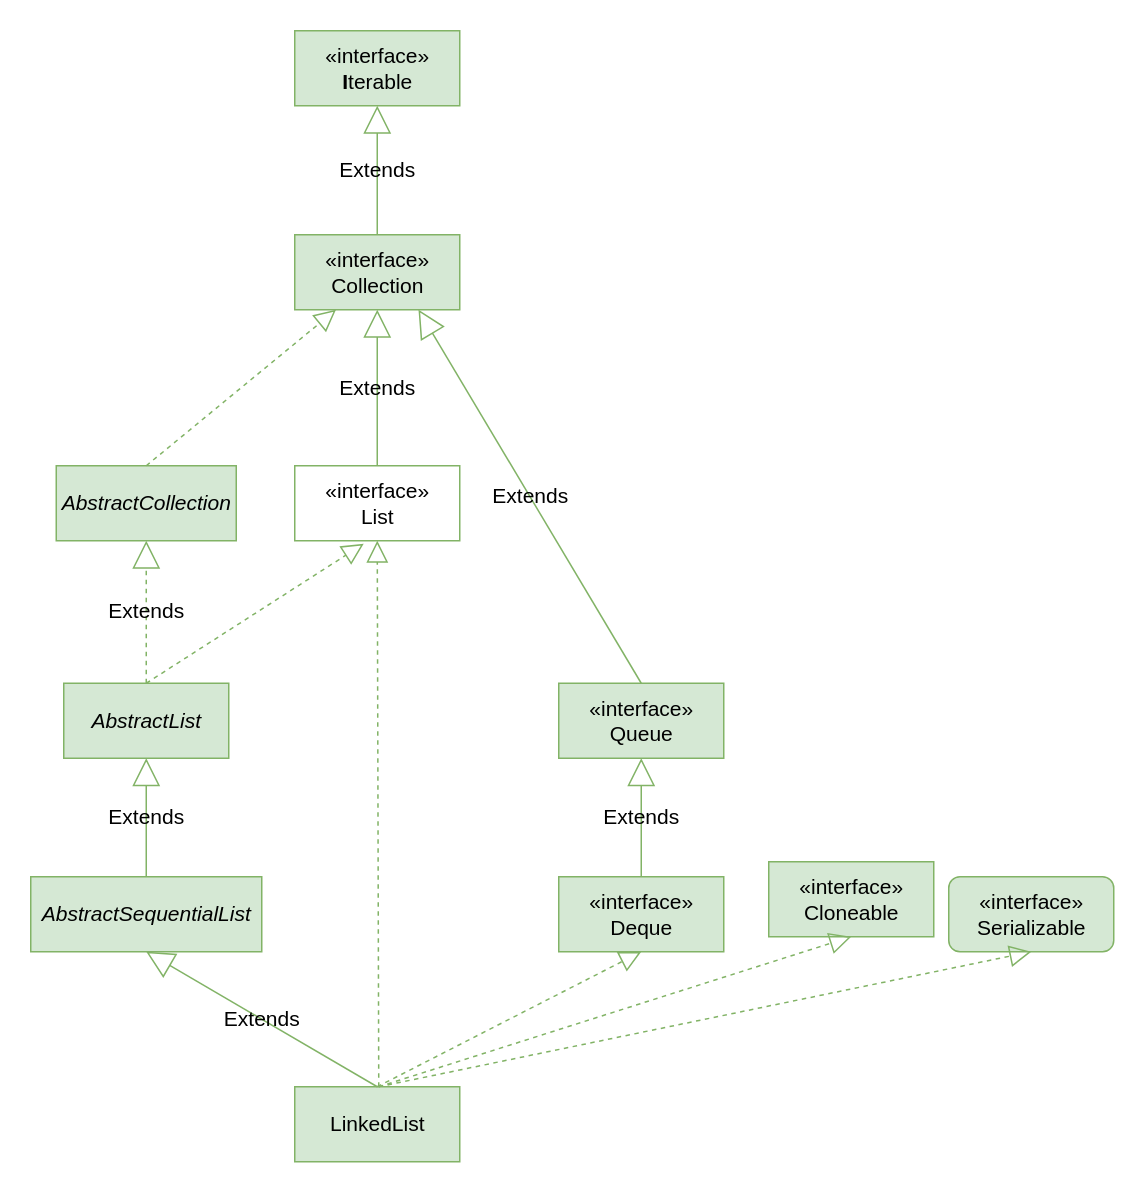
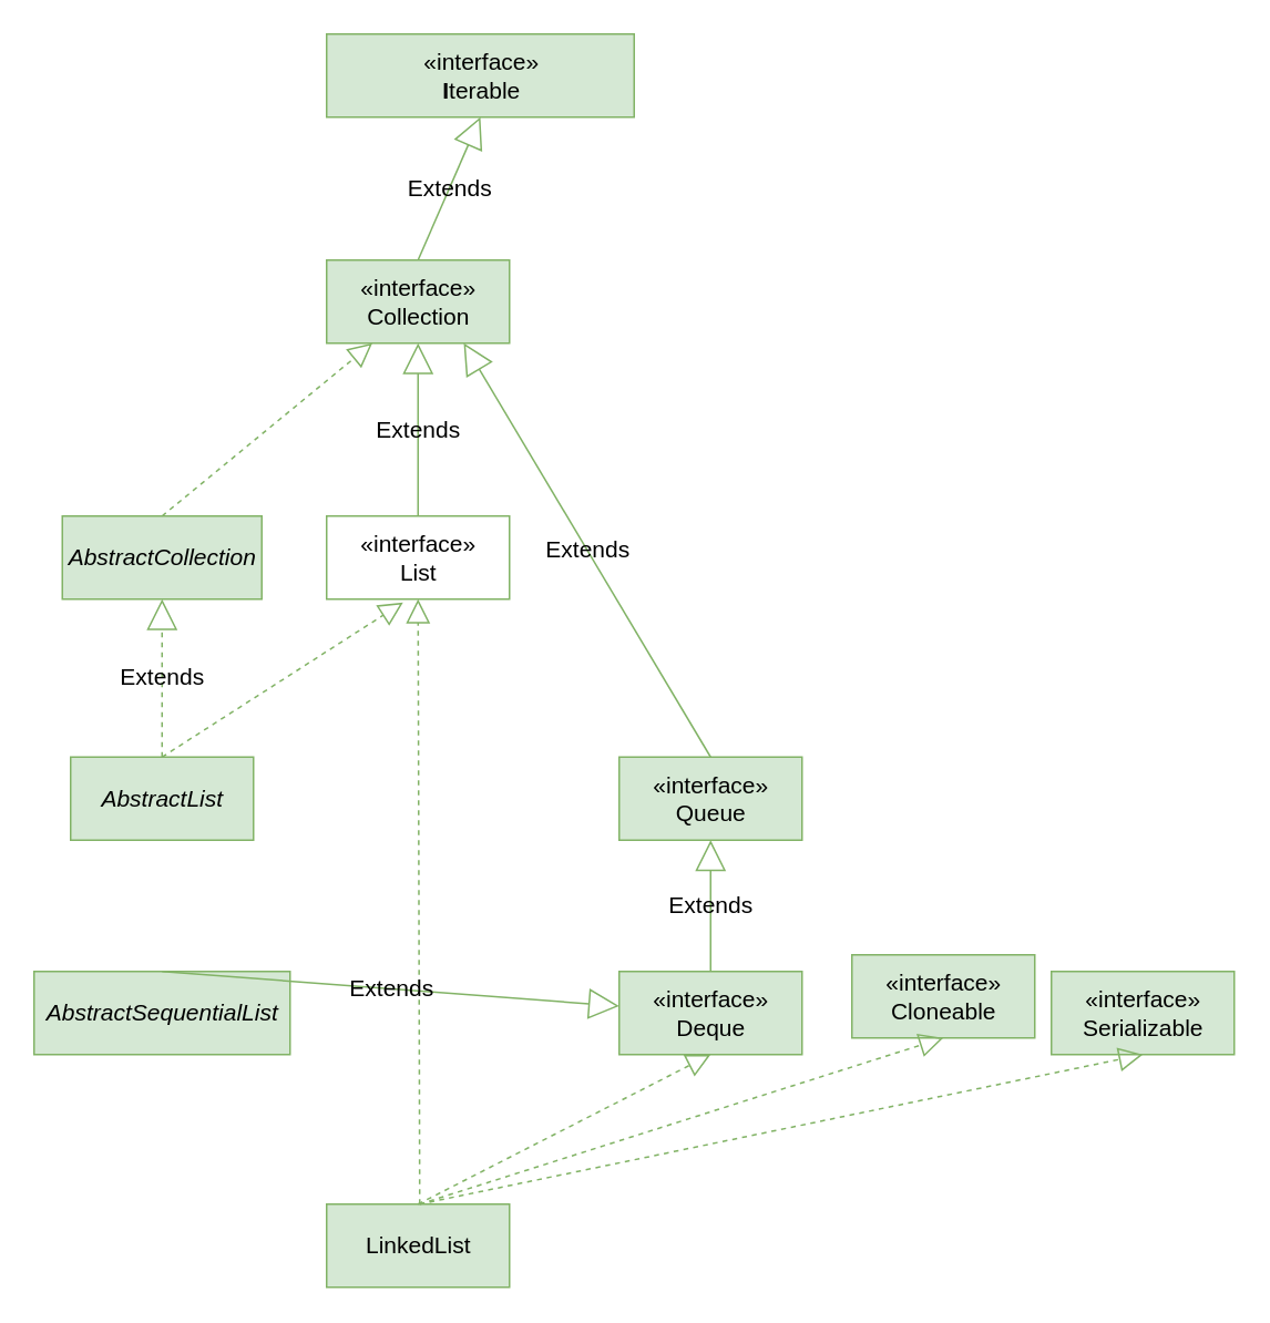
- <mxCell id="17" value="«interface»&lt;br style=&quot;font-size: 14px;&quot;&gt;&lt;b style=&quot;font-size: 14px;&quot;&gt;I&lt;/b&gt;terable" style="html=1;fillColor=#d5e8d4;strokeColor=#82b366;fontSize=14;labelBackgroundColor=none;labelBorderColor=none;" parent="1" vertex="1"><mxGeometry x="196" y="20" width="110" height="50" as="geometry" /></mxCell>
+ <mxCell id="17" value="«interface»&lt;br style=&quot;font-size: 14px;&quot;&gt;&lt;b style=&quot;font-size: 14px;&quot;&gt;I&lt;/b&gt;terable" style="html=1;fillColor=#d5e8d4;strokeColor=#82b366;fontSize=14;labelBackgroundColor=none;labelBorderColor=none;" parent="1" vertex="1"><mxGeometry x="196" y="20" width="185" height="50" as="geometry" /></mxCell>
- <mxCell id="14" value="Extends" style="endArrow=block;endSize=16;endFill=0;html=1;rounded=0;entryX=0.5;entryY=1;entryDx=0;entryDy=0;exitX=0.5;exitY=0;exitDx=0;exitDy=0;fontSize=14;fillColor=#d5e8d4;strokeColor=#82b366;labelBackgroundColor=none;labelBorderColor=none;" parent="1" source="3" target="13" edge="1"><mxGeometry width="160" relative="1" as="geometry"><mxPoint x="172" y="574" as="sourcePoint" /><mxPoint x="332" y="574" as="targetPoint" /></mxGeometry></mxCell>
+ <mxCell id="14" value="Extends" style="endArrow=block;endSize=16;endFill=0;html=1;rounded=0;exitX=0.5;exitY=0;exitDx=0;exitDy=0;fontSize=14;fillColor=#d5e8d4;strokeColor=#82b366;labelBackgroundColor=none;labelBorderColor=none;" parent="1" source="3" target="6" edge="1"><mxGeometry width="160" relative="1" as="geometry"><mxPoint x="172" y="574" as="sourcePoint" /><mxPoint x="332" y="574" as="targetPoint" /></mxGeometry></mxCell>
- <mxCell id="10" value="«interface»&lt;br style=&quot;font-size: 14px;&quot;&gt;Serializable" style="html=1;fillColor=#d5e8d4;strokeColor=#82b366;fontSize=14;labelBackgroundColor=none;labelBorderColor=none;rounded=1;" parent="1" vertex="1"><mxGeometry x="632" y="584" width="110" height="50" as="geometry" /></mxCell>
+ <mxCell id="10" value="«interface»&lt;br style=&quot;font-size: 14px;&quot;&gt;Serializable" style="html=1;fillColor=#d5e8d4;strokeColor=#82b366;fontSize=14;labelBackgroundColor=none;labelBorderColor=none;" parent="1" vertex="1"><mxGeometry x="632" y="584" width="110" height="50" as="geometry" /></mxCell>
- <mxCell id="4" value="Extends" style="endArrow=block;endSize=16;endFill=0;html=1;rounded=0;entryX=0.5;entryY=1;entryDx=0;entryDy=0;exitX=0.5;exitY=0;exitDx=0;exitDy=0;fontSize=14;fillColor=#d5e8d4;strokeColor=#82b366;labelBackgroundColor=none;labelBorderColor=none;" parent="1" source="2" target="3" edge="1"><mxGeometry width="160" relative="1" as="geometry"><mxPoint x="176" y="744" as="sourcePoint" /><mxPoint x="336" y="744" as="targetPoint" /></mxGeometry></mxCell>
